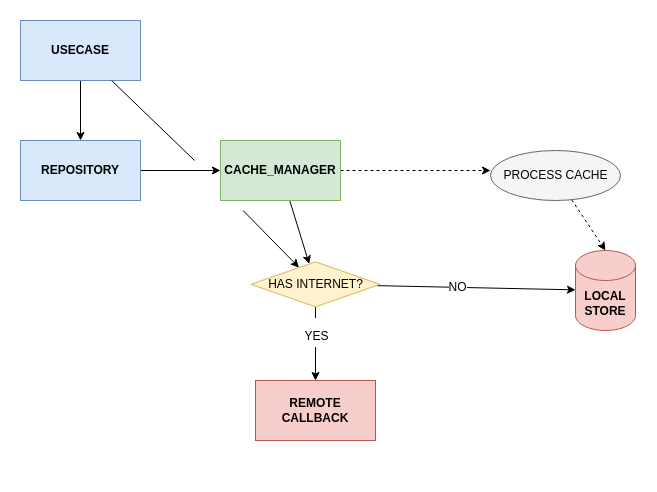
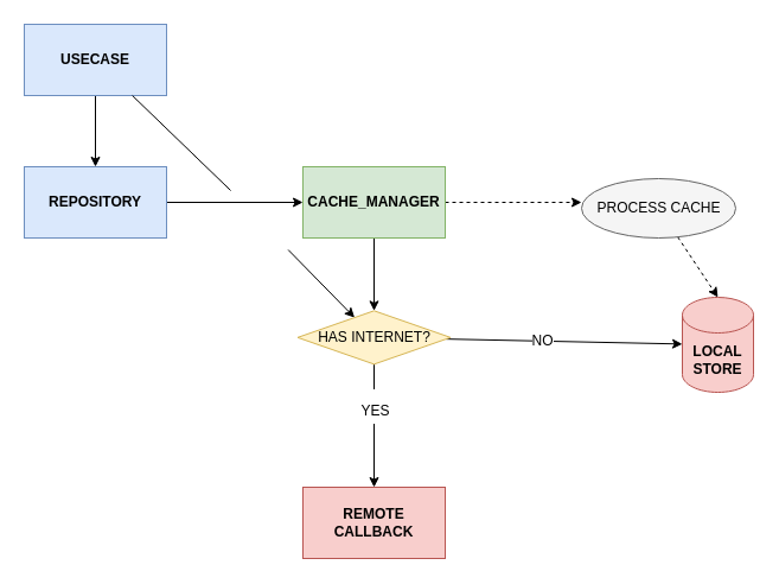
- <mxCell id="17" value="&lt;font color=&quot;#000000&quot;&gt;&lt;b&gt;CACHE_MANAGER&lt;/b&gt;&lt;/font&gt;" style="rounded=0;whiteSpace=wrap;html=1;fillColor=#d5e8d4;strokeColor=#82b366;" vertex="1" parent="1"><mxGeometry x="220" y="140" width="120" height="60" as="geometry" /></mxCell>
+ <mxCell id="17" value="&lt;font color=&quot;#000000&quot;&gt;&lt;b&gt;CACHE_MANAGER&lt;/b&gt;&lt;/font&gt;" style="rounded=0;whiteSpace=wrap;html=1;fillColor=#d5e8d4;strokeColor=#82b366;" vertex="1" parent="1"><mxGeometry x="255" y="140" width="120" height="60" as="geometry" /></mxCell>
- <mxCell id="13" value="&lt;font color=&quot;#000000&quot;&gt;&lt;b&gt;REMOTE CALLBACK&lt;/b&gt;&lt;/font&gt;" style="rounded=0;whiteSpace=wrap;html=1;fillColor=#f8cecc;strokeColor=#b85450;" vertex="1" parent="1"><mxGeometry x="255" y="380" width="120" height="60" as="geometry" /></mxCell>
+ <mxCell id="13" value="&lt;font color=&quot;#000000&quot;&gt;&lt;b&gt;REMOTE CALLBACK&lt;/b&gt;&lt;/font&gt;" style="rounded=0;whiteSpace=wrap;html=1;fillColor=#f8cecc;strokeColor=#b85450;" vertex="1" parent="1"><mxGeometry x="255" y="410" width="120" height="60" as="geometry" /></mxCell>
